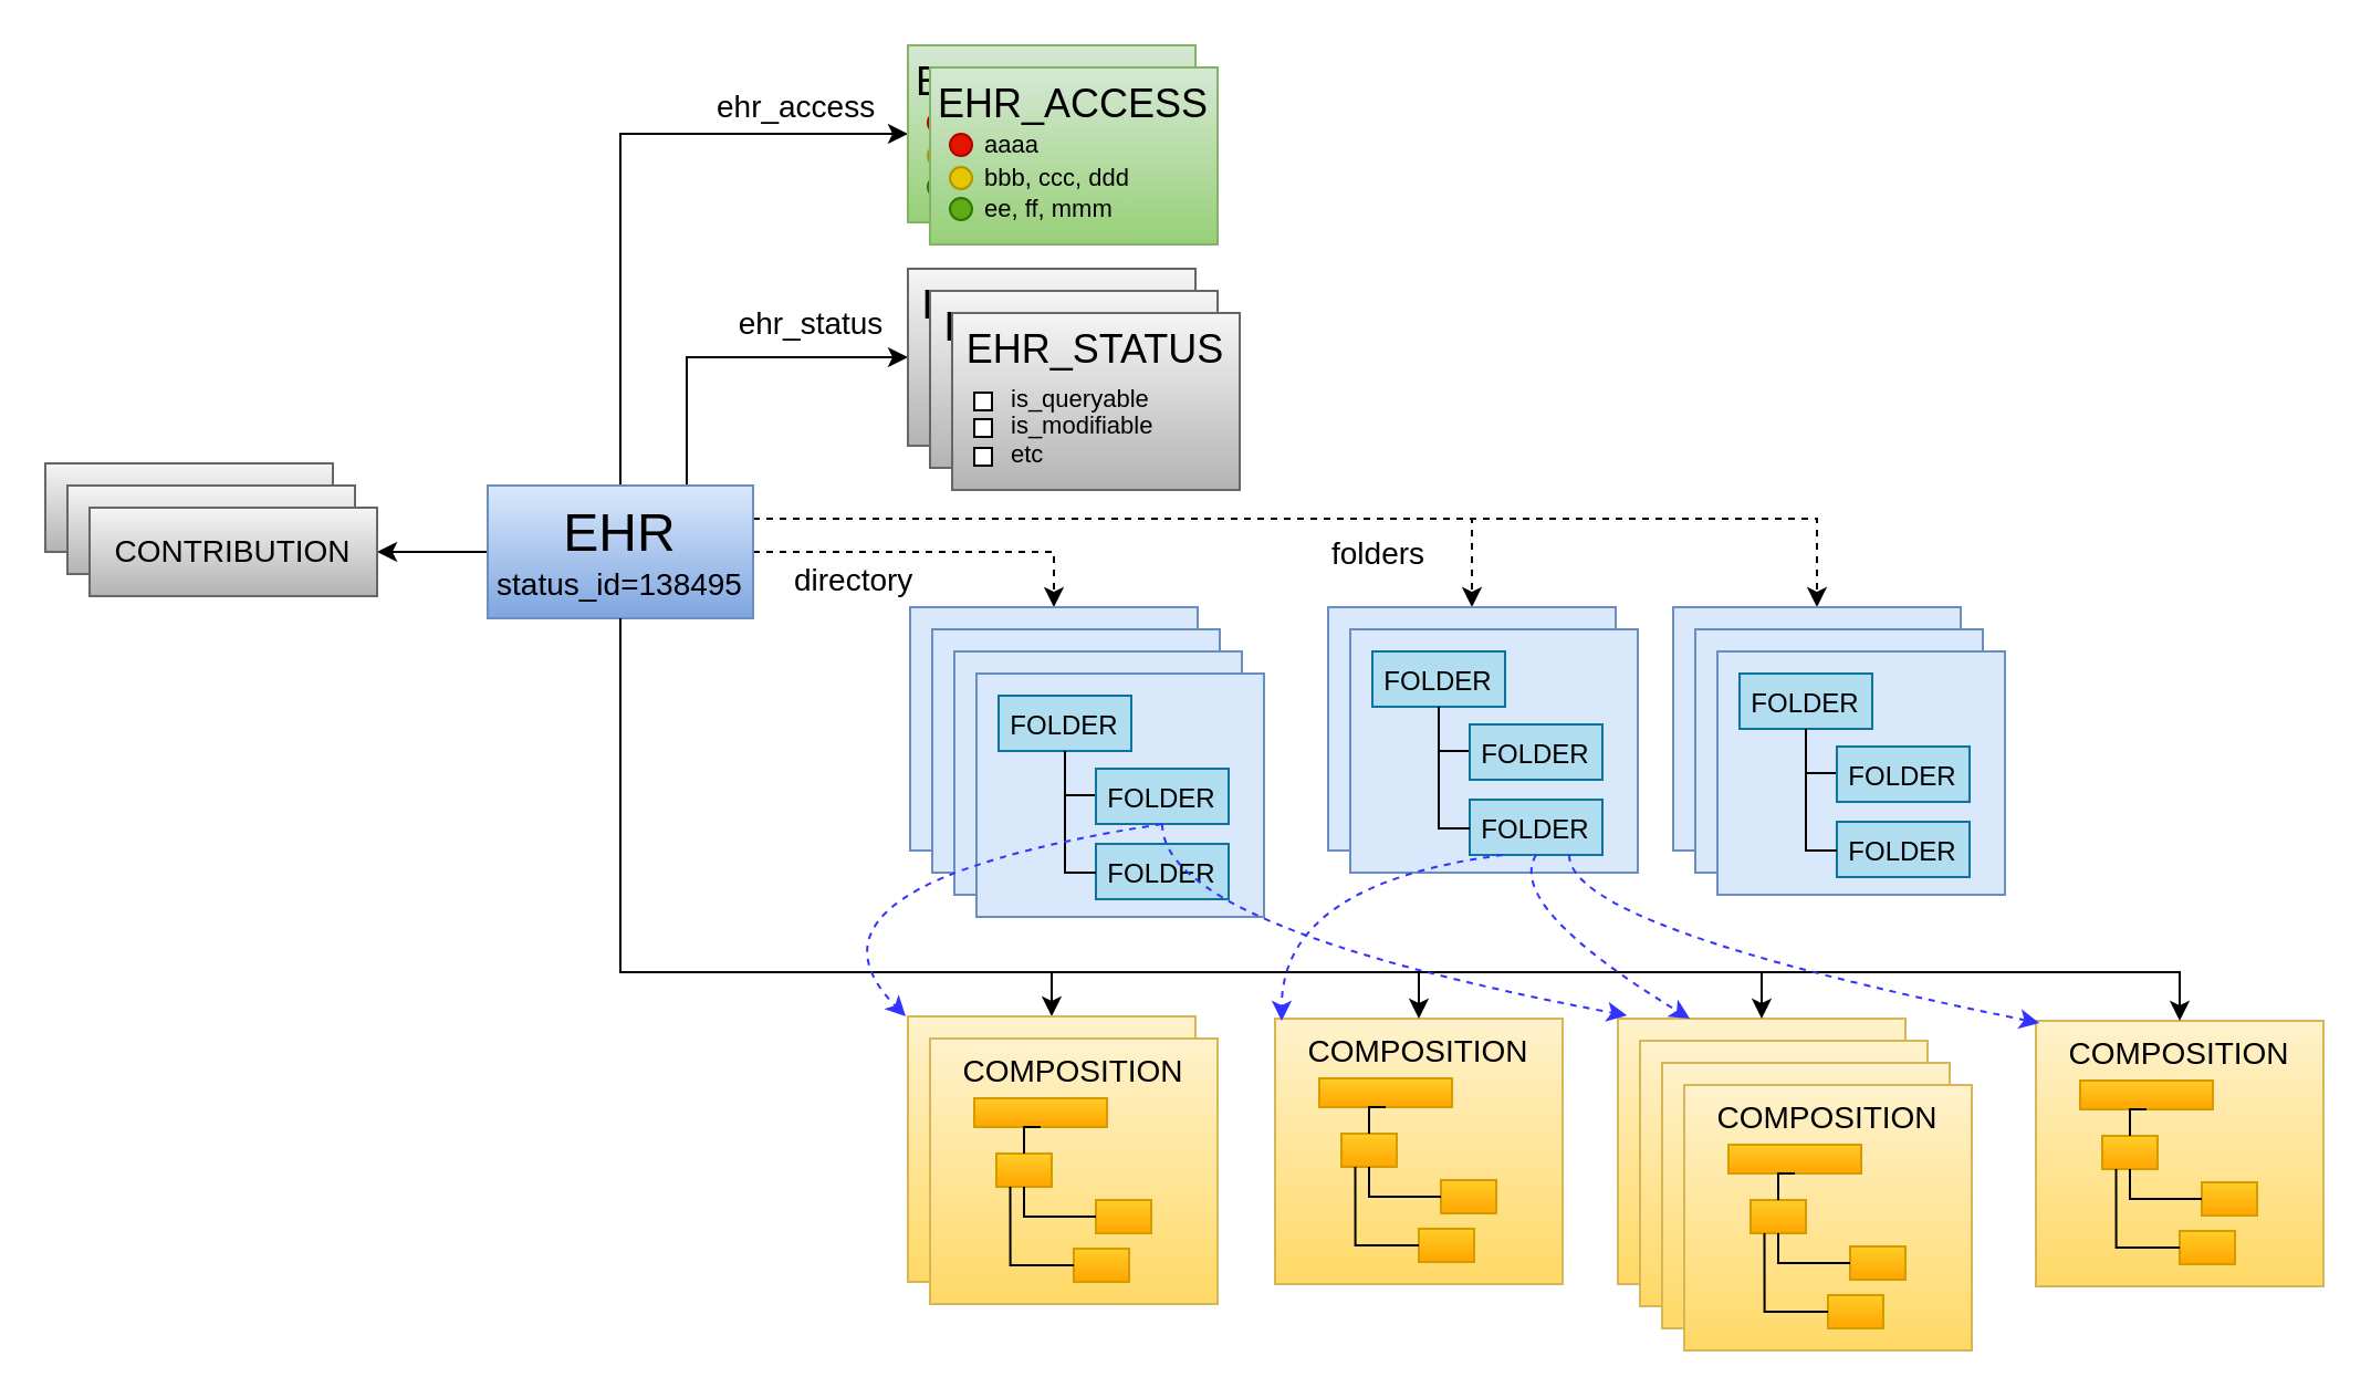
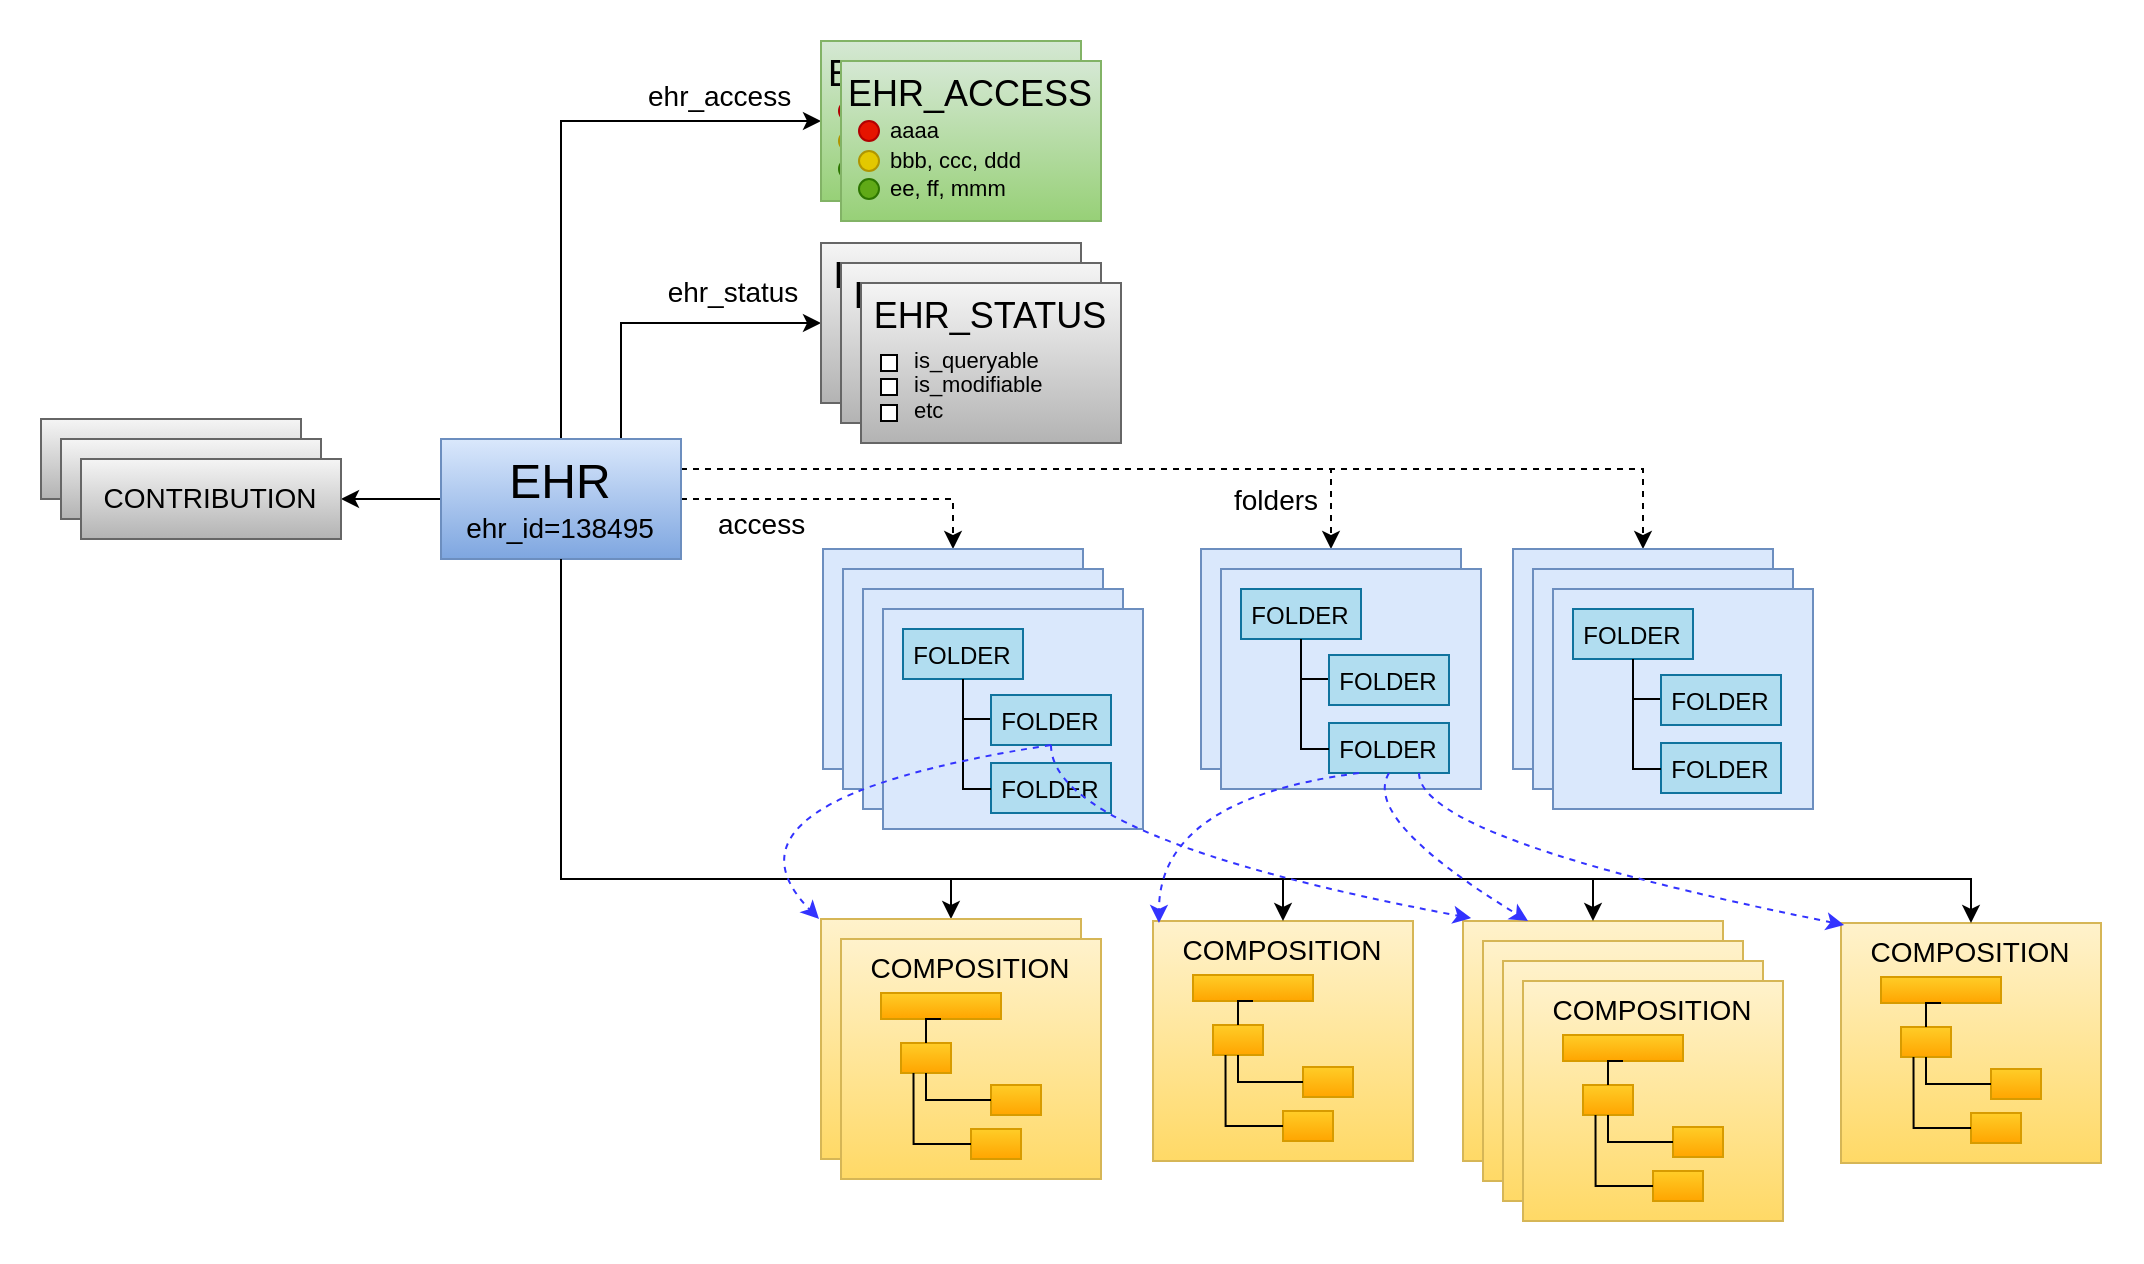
- <mxCell id="10" value="&lt;font style=&quot;font-size: 24px&quot;&gt;EHR&lt;/font&gt;&lt;br style=&quot;font-size: 14px&quot;&gt;status_id=138495" style="rounded=0;whiteSpace=wrap;html=1;fontSize=14;fillColor=#dae8fc;strokeColor=#6c8ebf;gradientColor=#7ea6e0;" vertex="1" parent="1"><mxGeometry x="220" y="219" width="120" height="60" as="geometry" /></mxCell>
+ <mxCell id="10" value="&lt;font style=&quot;font-size: 24px&quot;&gt;EHR&lt;/font&gt;&lt;br style=&quot;font-size: 14px&quot;&gt;ehr_id=138495" style="rounded=0;whiteSpace=wrap;html=1;fontSize=14;fillColor=#dae8fc;strokeColor=#6c8ebf;gradientColor=#7ea6e0;" vertex="1" parent="1"><mxGeometry x="220" y="219" width="120" height="60" as="geometry" /></mxCell>
- <mxCell id="16" value="folders" style="text;html=1;resizable=0;points=[];autosize=1;align=left;verticalAlign=top;spacingTop=-4;fontSize=14;" vertex="1" parent="1"><mxGeometry x="600" y="239" width="60" height="20" as="geometry" /></mxCell>
+ <mxCell id="16" value="folders" style="text;html=1;resizable=0;points=[];autosize=1;align=left;verticalAlign=top;spacingTop=-4;fontSize=14;" vertex="1" parent="1"><mxGeometry x="615" y="239" width="60" height="20" as="geometry" /></mxCell>
- <mxCell id="15" value="directory" style="text;html=1;resizable=0;points=[];autosize=1;align=left;verticalAlign=top;spacingTop=-4;fontSize=14;" vertex="1" parent="1"><mxGeometry x="357" y="251" width="70" height="20" as="geometry" /></mxCell>
+ <mxCell id="15" value="access" style="text;html=1;resizable=0;points=[];autosize=1;align=left;verticalAlign=top;spacingTop=-4;fontSize=14;" vertex="1" parent="1"><mxGeometry x="357" y="251" width="70" height="20" as="geometry" /></mxCell>
